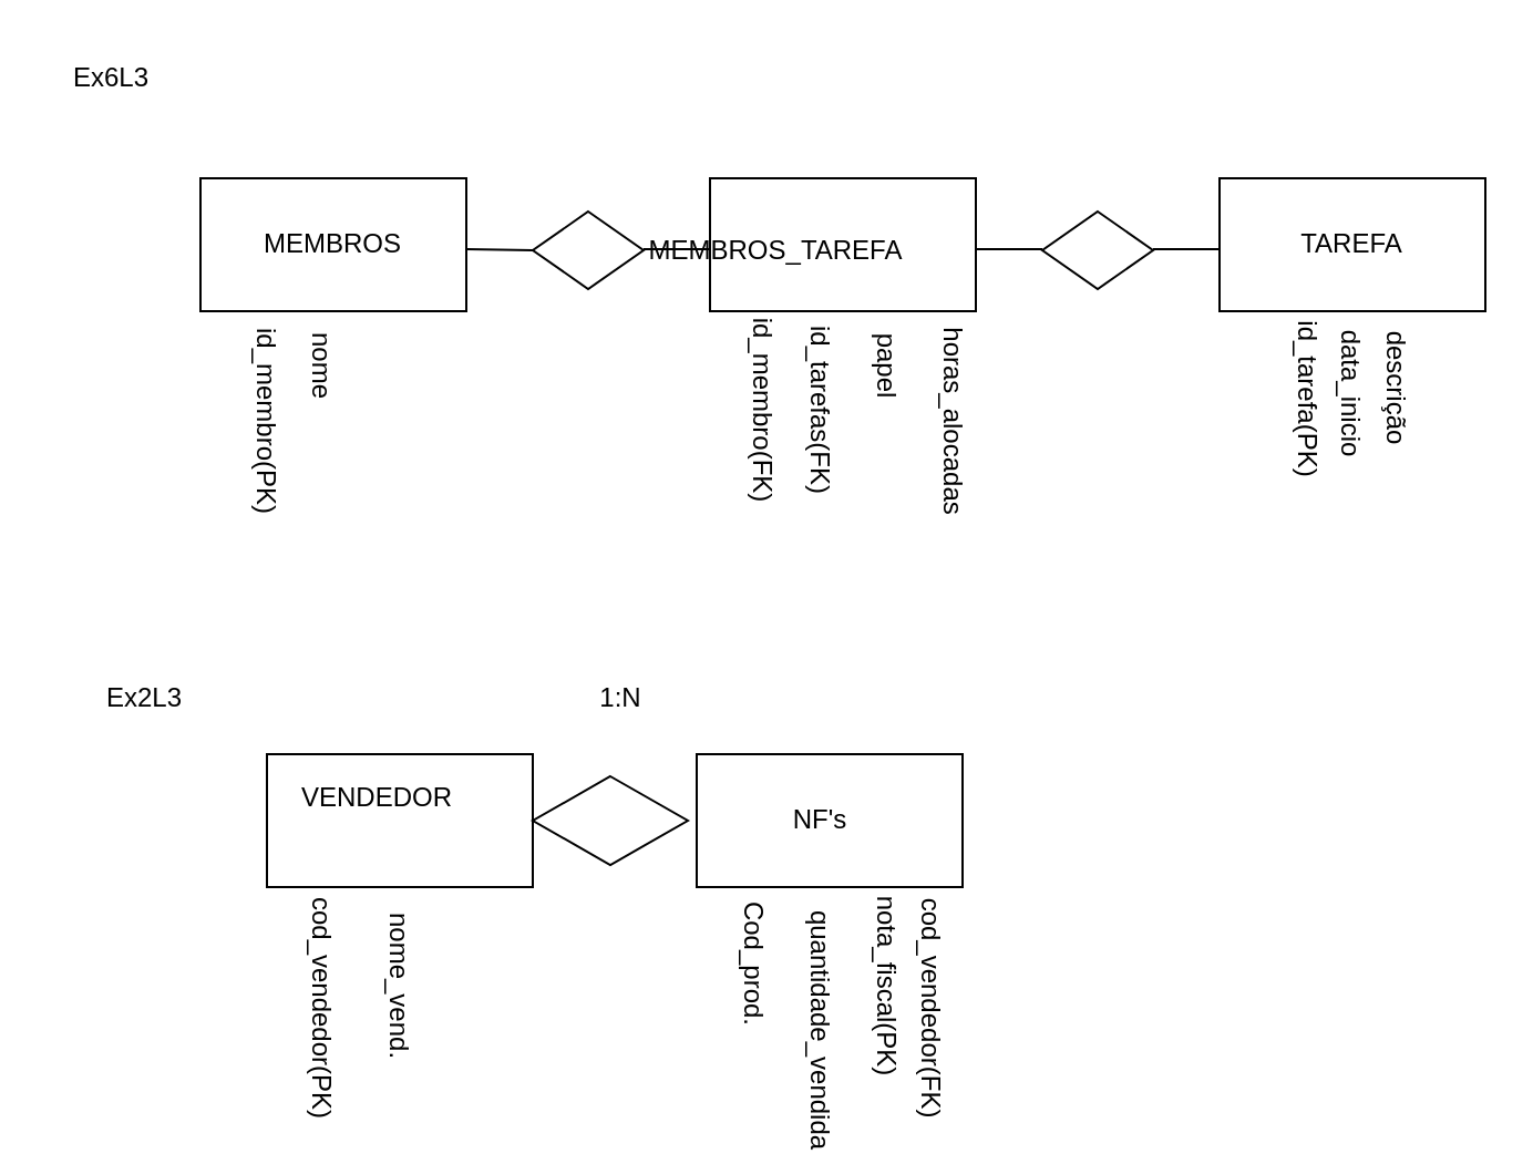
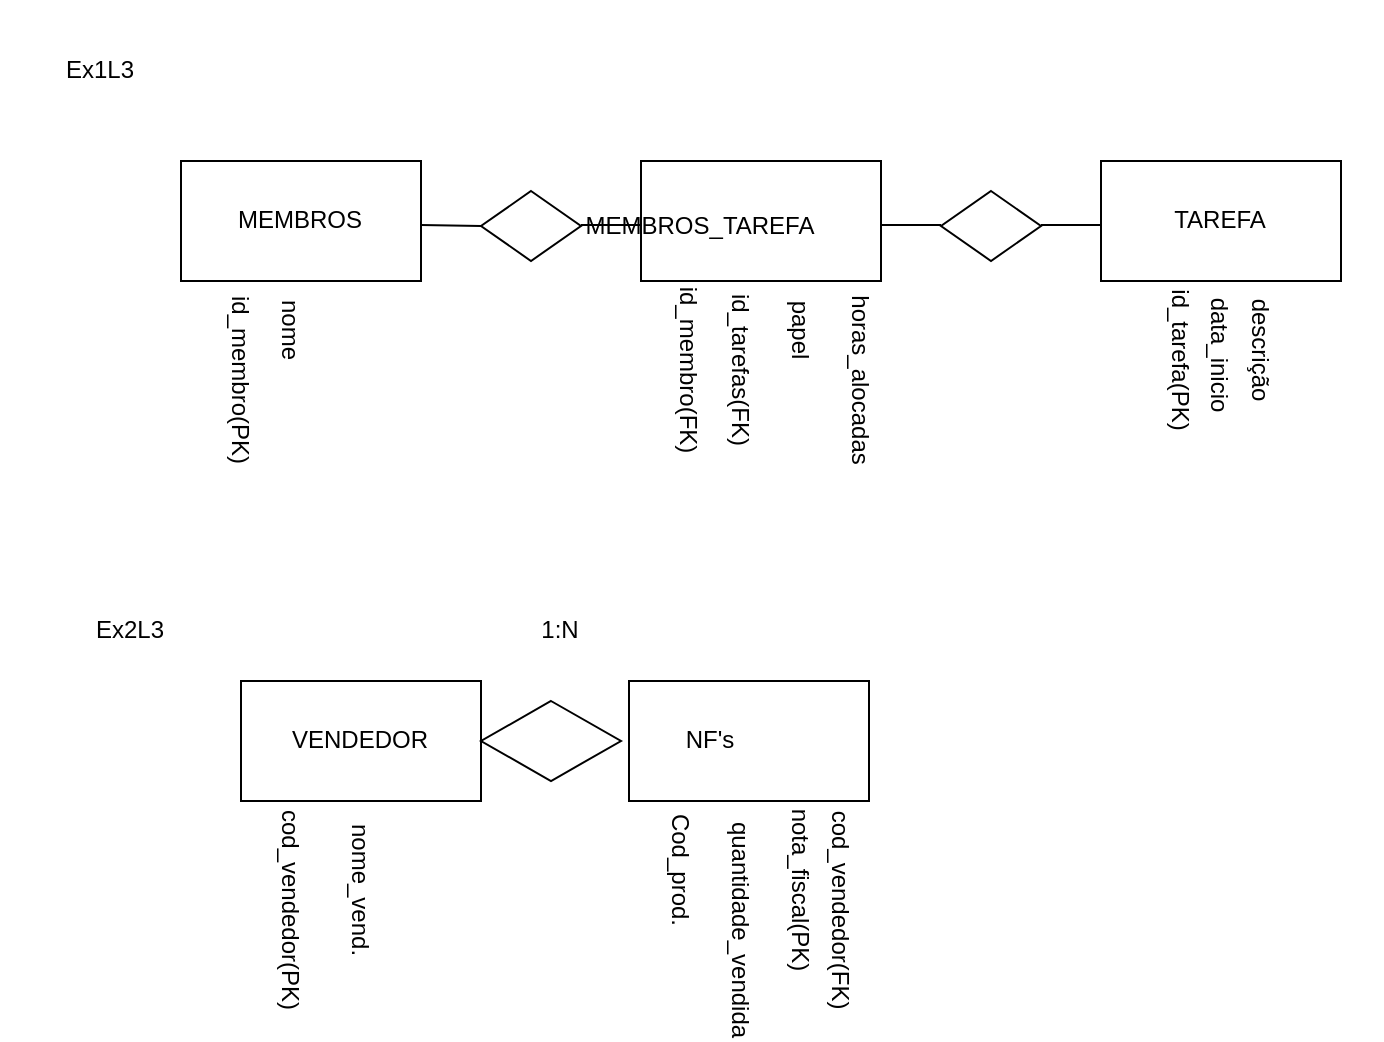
- <mxCell id="35" value="Ex6L3" style="text;html=1;align=center;verticalAlign=middle;whiteSpace=wrap;rounded=0;" vertex="1" parent="1"><mxGeometry x="20" y="20" width="60" height="30" as="geometry" /></mxCell>
+ <mxCell id="35" value="Ex1L3" style="text;html=1;align=center;verticalAlign=middle;whiteSpace=wrap;rounded=0;" vertex="1" parent="1"><mxGeometry x="20" y="20" width="60" height="30" as="geometry" /></mxCell>
- <mxCell id="24" value="VENDEDOR" style="text;html=1;align=center;verticalAlign=middle;whiteSpace=wrap;rounded=0;" vertex="1" parent="1"><mxGeometry x="140" y="345" width="60" height="30" as="geometry" /></mxCell>
+ <mxCell id="24" value="VENDEDOR" style="text;html=1;align=center;verticalAlign=middle;whiteSpace=wrap;rounded=0;" vertex="1" parent="1"><mxGeometry x="150" y="355" width="60" height="30" as="geometry" /></mxCell>
- <mxCell id="30" value="NF's" style="text;html=1;align=center;verticalAlign=middle;whiteSpace=wrap;rounded=0;" vertex="1" parent="1"><mxGeometry x="340" y="355" width="60" height="30" as="geometry" /></mxCell>
+ <mxCell id="30" value="NF's" style="text;html=1;align=center;verticalAlign=middle;whiteSpace=wrap;rounded=0;" vertex="1" parent="1"><mxGeometry x="325" y="355" width="60" height="30" as="geometry" /></mxCell>
